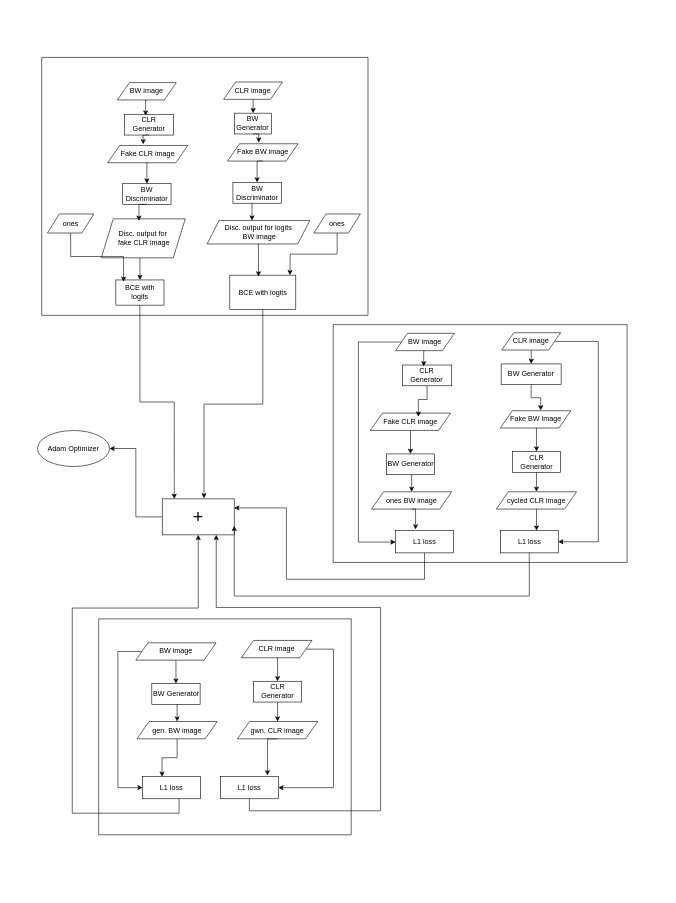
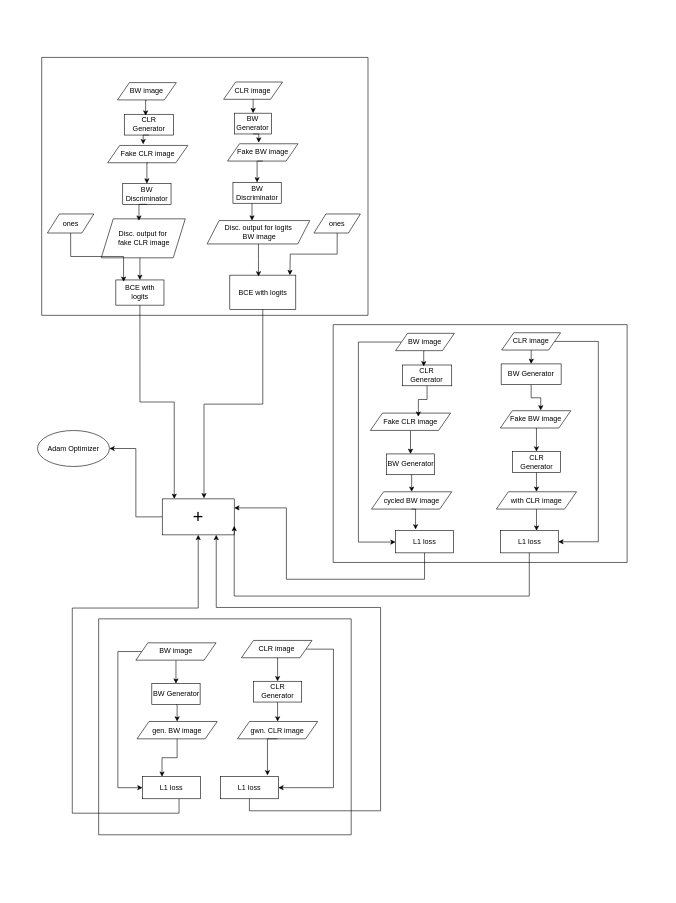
- <mxCell id="73" value="ones BW image" style="shape=parallelogram;perimeter=parallelogramPerimeter;whiteSpace=wrap;html=1;fixedSize=1;container=0;" vertex="1" parent="53"><mxGeometry x="63.925" y="278.63" width="133.71" height="28.87" as="geometry" /></mxCell>
+ <mxCell id="73" value="cycled BW image" style="shape=parallelogram;perimeter=parallelogramPerimeter;whiteSpace=wrap;html=1;fixedSize=1;container=0;" vertex="1" parent="53"><mxGeometry x="63.925" y="278.63" width="133.71" height="28.87" as="geometry" /></mxCell>
- <mxCell id="74" value="cycled CLR image" style="shape=parallelogram;perimeter=parallelogramPerimeter;whiteSpace=wrap;html=1;fixedSize=1;container=0;" vertex="1" parent="53"><mxGeometry x="272.005" y="278.63" width="133.71" height="28.87" as="geometry" /></mxCell>
+ <mxCell id="74" value="with CLR image" style="shape=parallelogram;perimeter=parallelogramPerimeter;whiteSpace=wrap;html=1;fixedSize=1;container=0;" vertex="1" parent="53"><mxGeometry x="272.005" y="278.63" width="133.71" height="28.87" as="geometry" /></mxCell>
